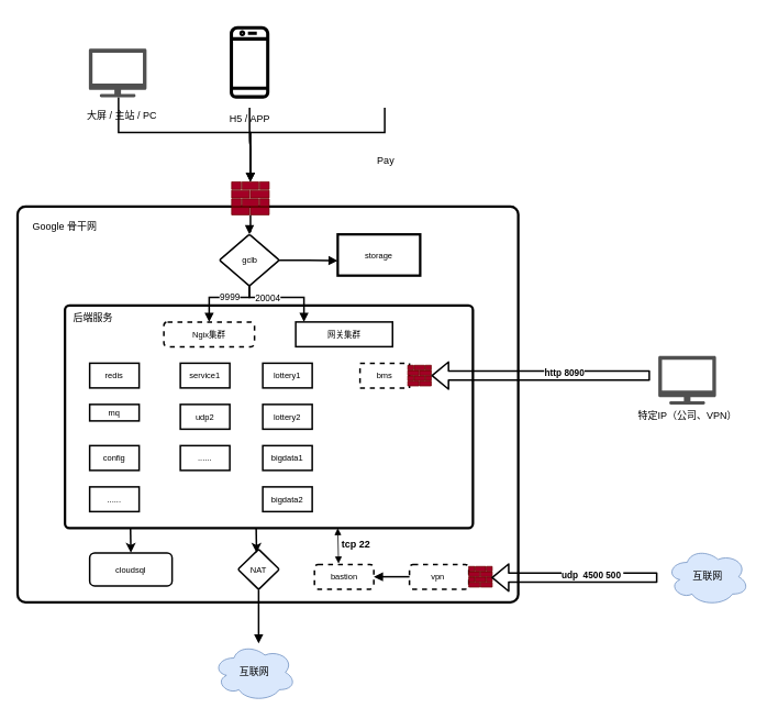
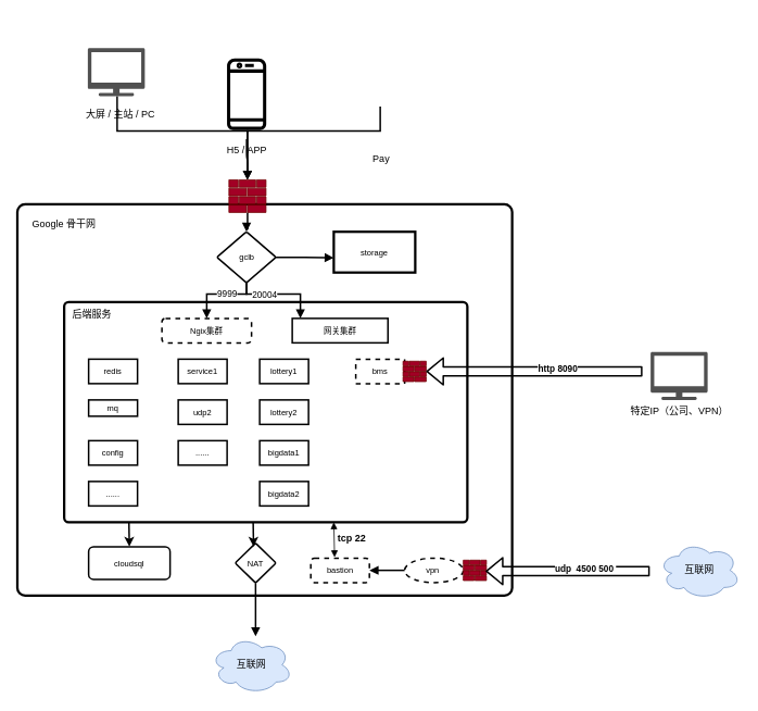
- <mxCell id="3" value="&lt;font color=&quot;#000000&quot;&gt;H5 / APP&lt;br&gt;&lt;/font&gt;" style="sketch=0;outlineConnect=0;fillColor=none;dashed=0;verticalLabelPosition=bottom;verticalAlign=top;align=center;html=1;fontSize=12;fontStyle=0;aspect=fixed;shape=mxgraph.aws4.resourceIcon;resIcon=mxgraph.aws4.mobile_client;" vertex="1" parent="1"><mxGeometry x="247" y="20" width="110" height="110" as="geometry" /></mxCell>
+ <mxCell id="3" value="&lt;font color=&quot;#000000&quot;&gt;H5 / APP&lt;br&gt;&lt;/font&gt;" style="sketch=0;outlineConnect=0;fillColor=none;dashed=0;verticalLabelPosition=bottom;verticalAlign=top;align=center;html=1;fontSize=12;fontStyle=0;aspect=fixed;shape=mxgraph.aws4.resourceIcon;resIcon=mxgraph.aws4.mobile_client;" vertex="1" parent="1"><mxGeometry x="247" y="60" width="110" height="110" as="geometry" /></mxCell>
- <mxCell id="36" value="vpn&amp;nbsp;" style="rounded=1;whiteSpace=wrap;html=1;fontSize=10;strokeWidth=2;fillColor=none;dashed=1;" vertex="1" parent="1"><mxGeometry x="496" y="684" width="72" height="30" as="geometry" /></mxCell>
+ <mxCell id="36" value="vpn&amp;nbsp;" style="ellipse;whiteSpace=wrap;html=1;fontSize=10;strokeWidth=2;fillColor=none;dashed=1;" vertex="1" parent="1"><mxGeometry x="496" y="684" width="72" height="30" as="geometry" /></mxCell>
